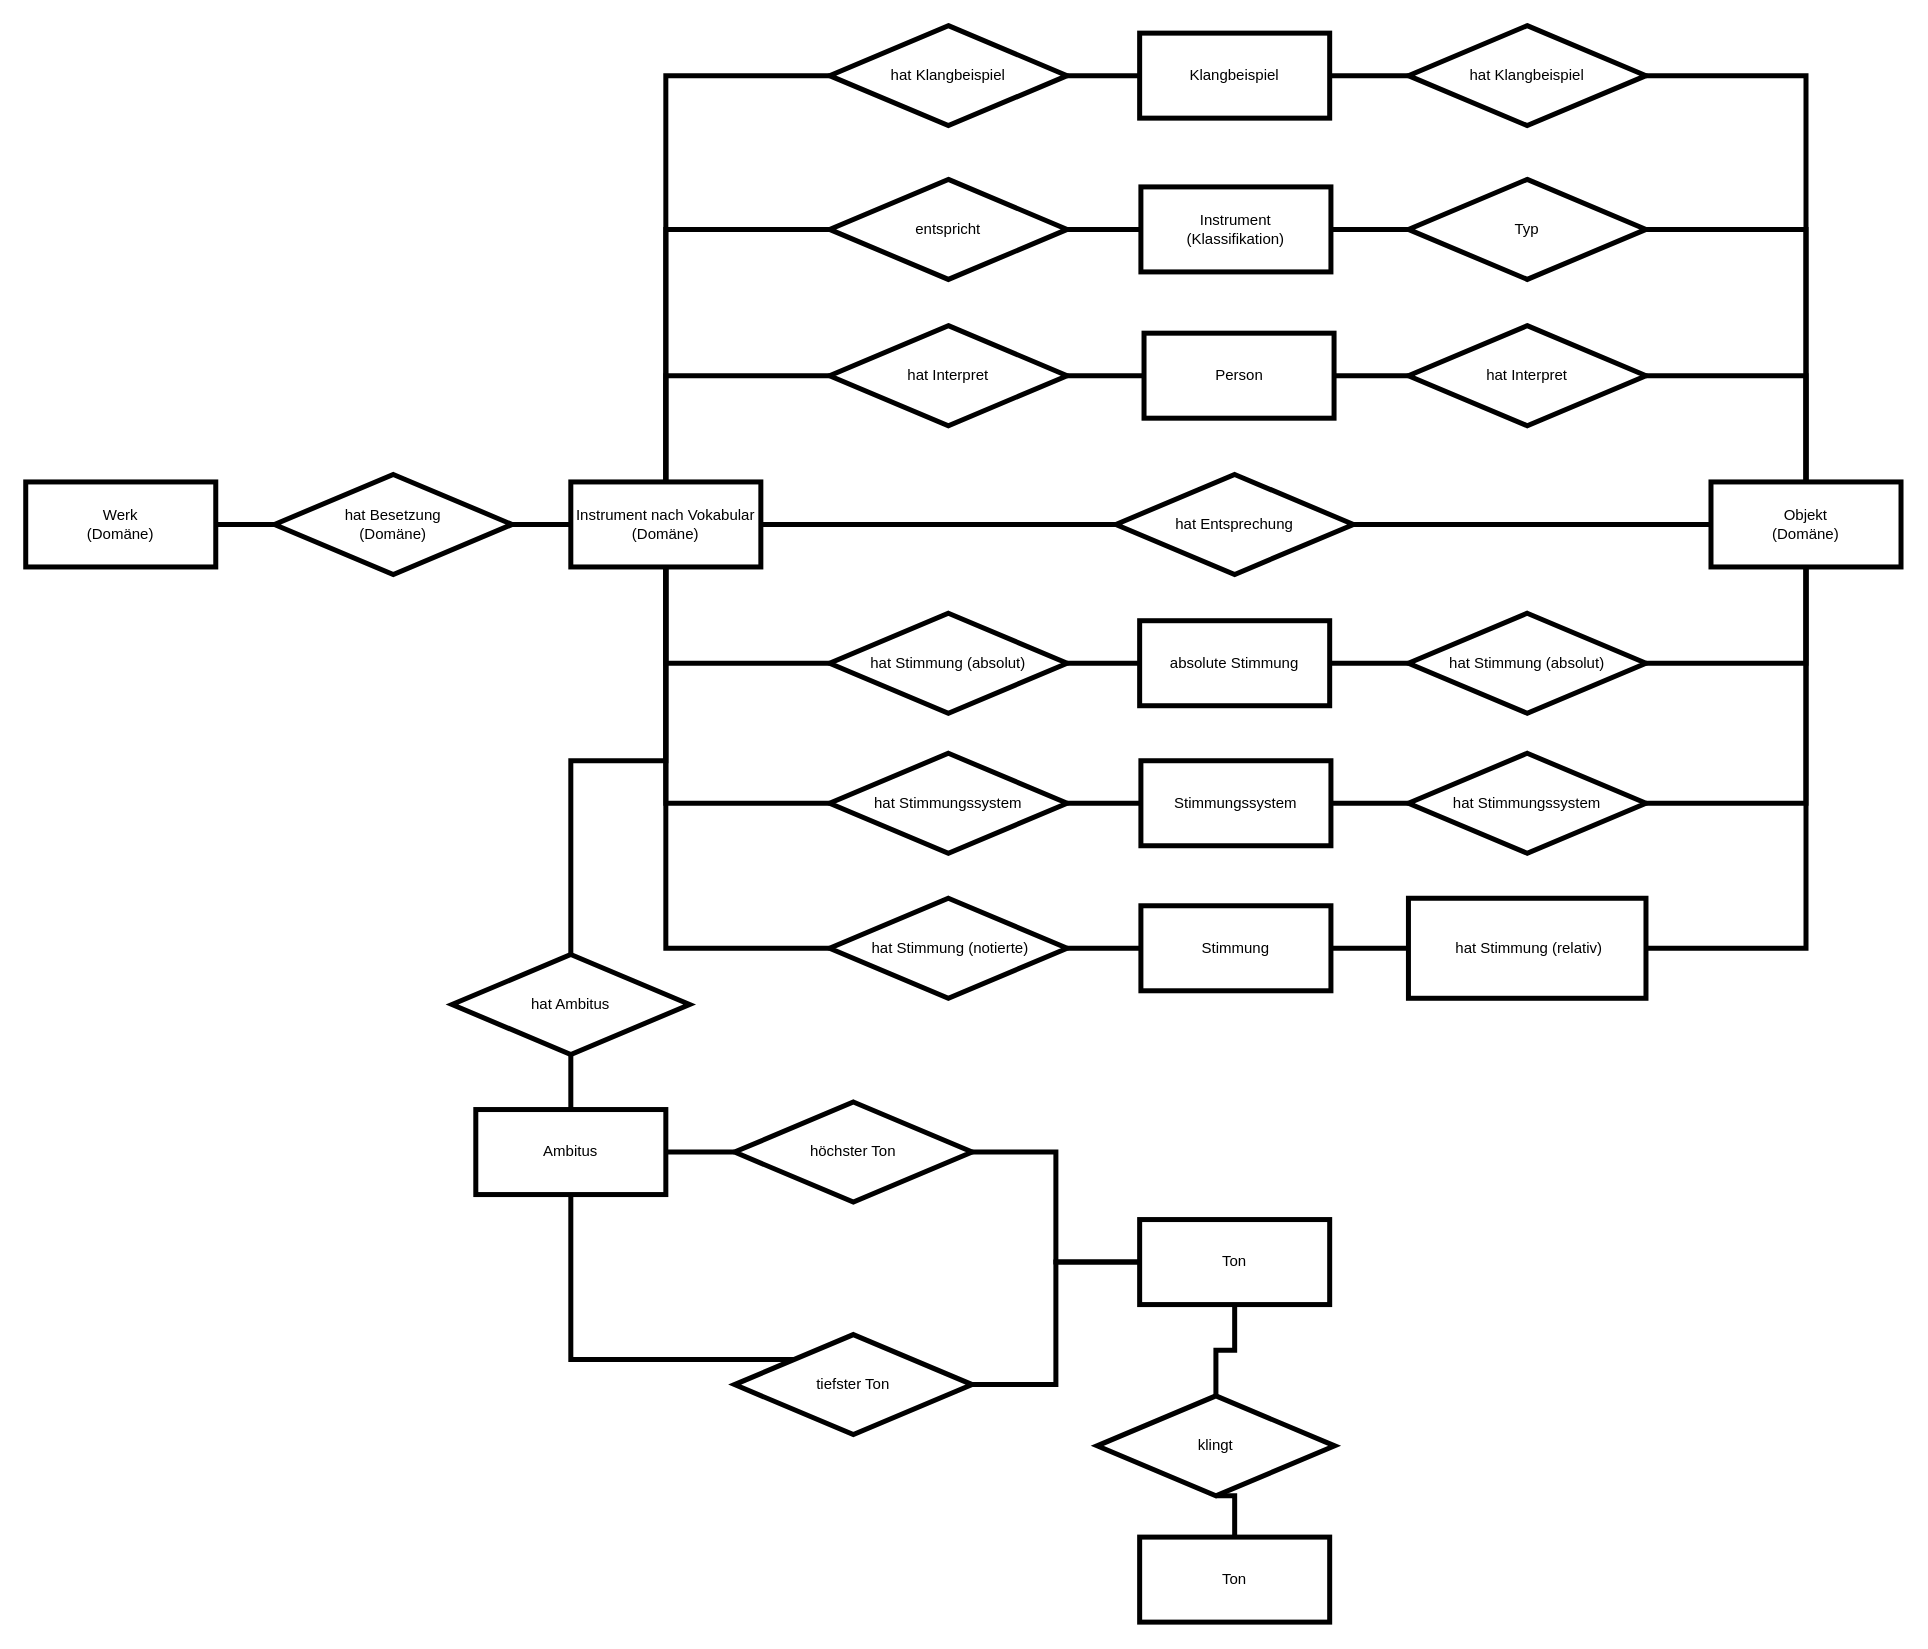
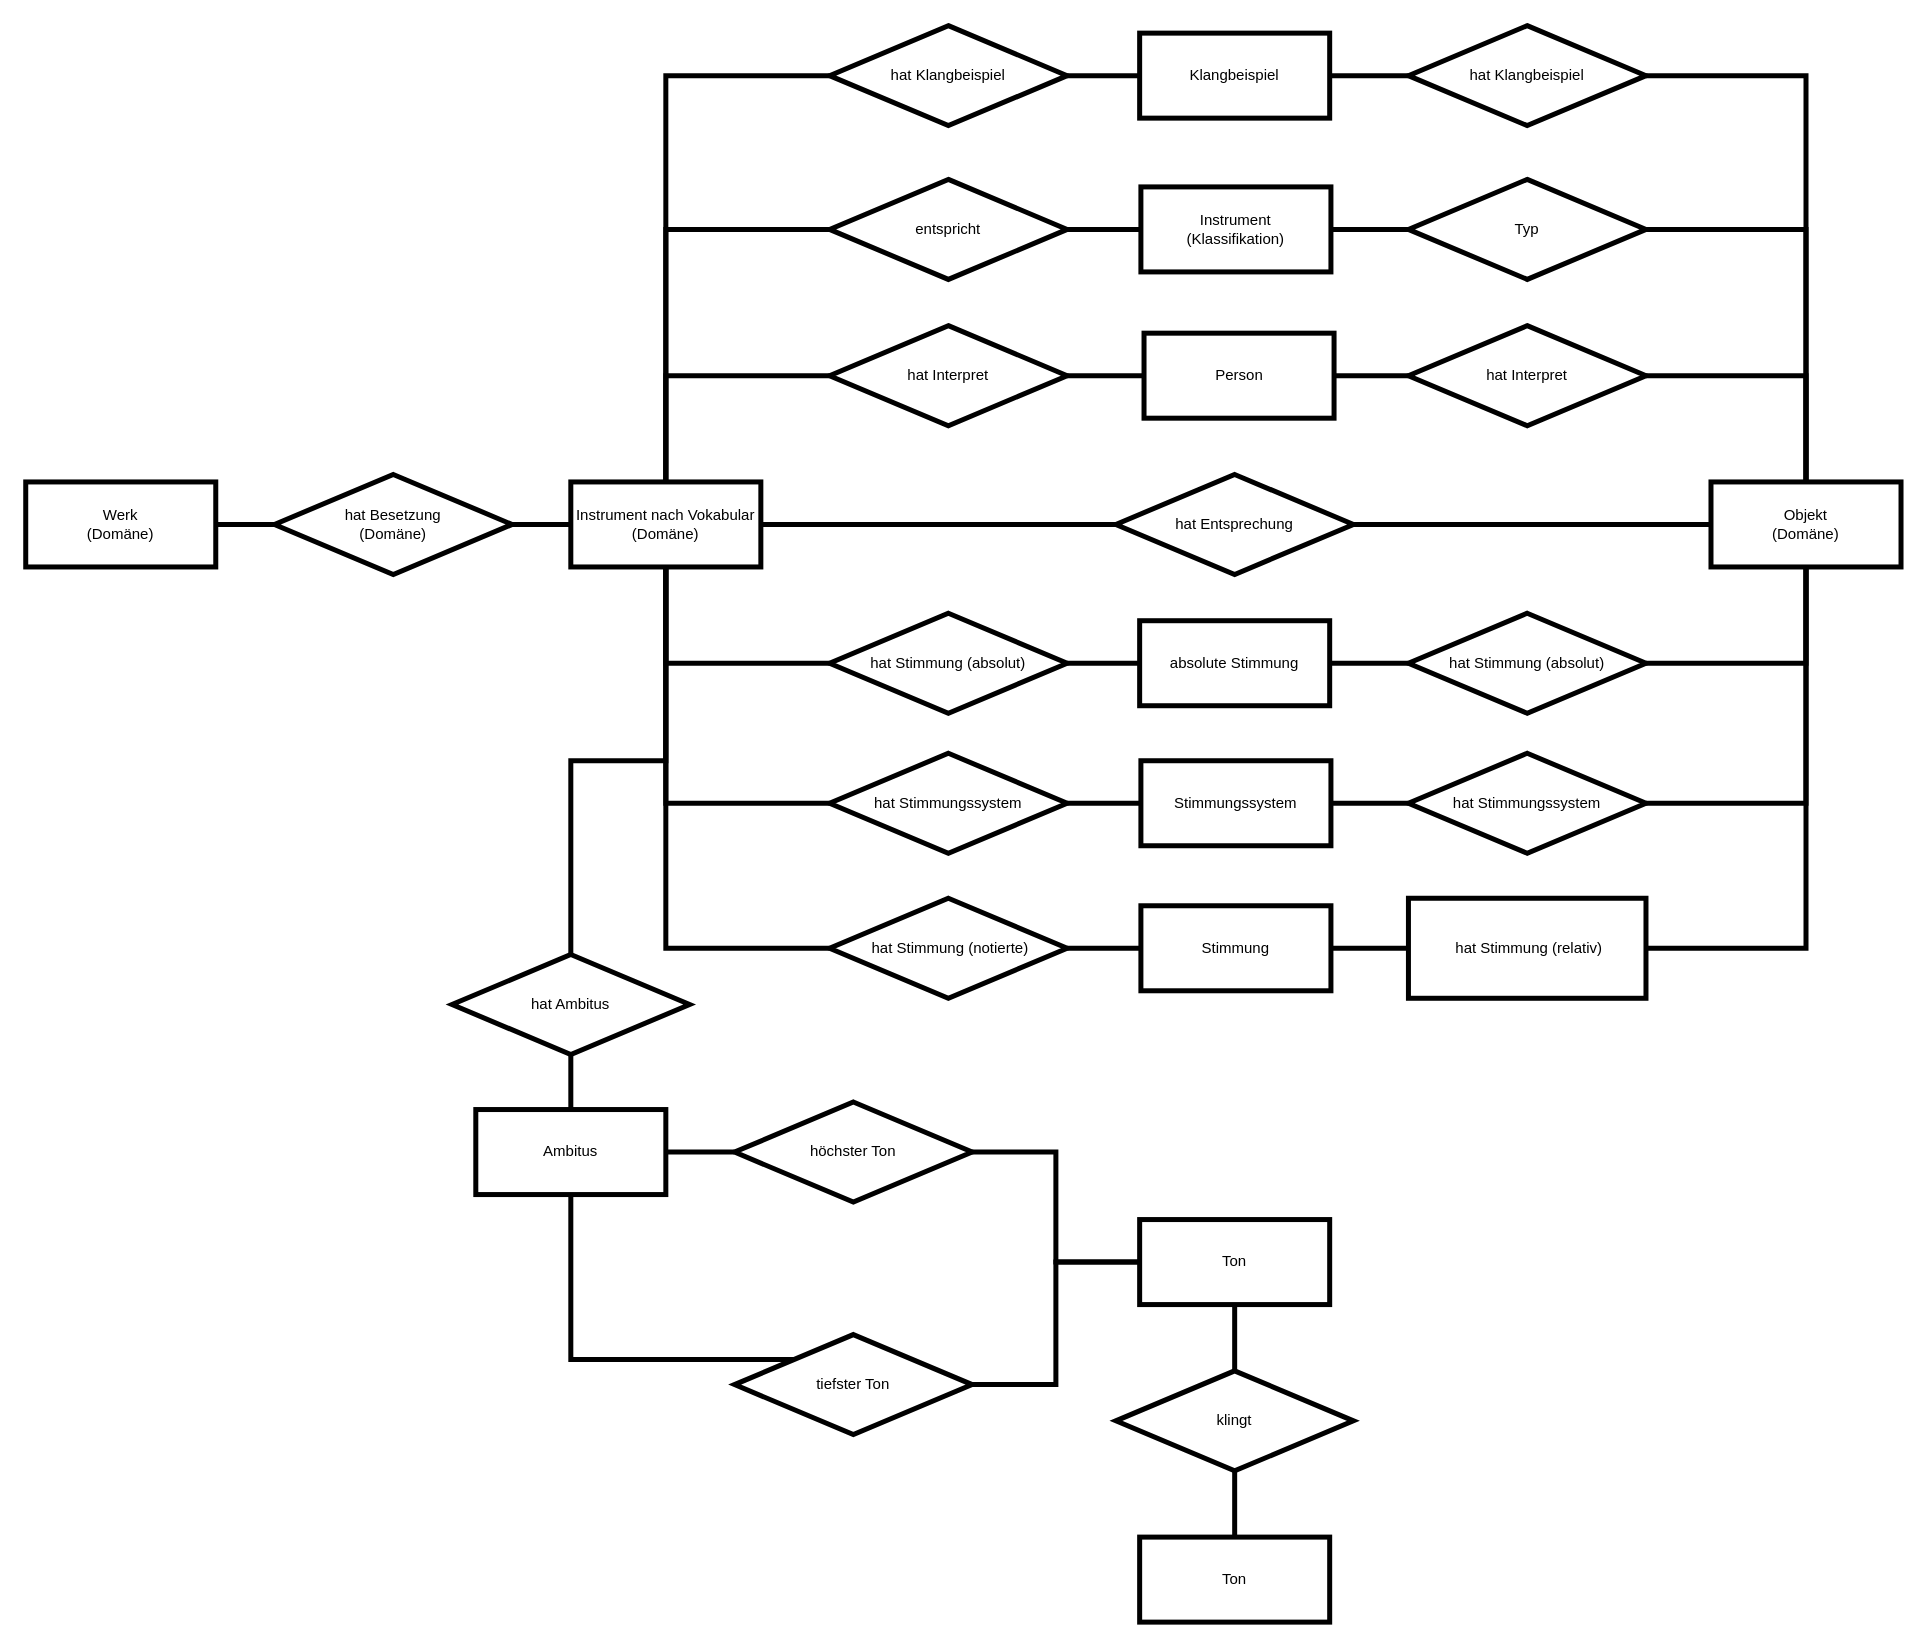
- <mxCell id="66" value="klingt" style="rhombus;whiteSpace=wrap;html=1;strokeWidth=4;" vertex="1" parent="1"><mxGeometry x="877" y="1116" width="190" height="80" as="geometry" /></mxCell>
+ <mxCell id="66" value="klingt" style="rhombus;whiteSpace=wrap;html=1;strokeWidth=4;" vertex="1" parent="1"><mxGeometry x="892" y="1096" width="190" height="80" as="geometry" /></mxCell>
